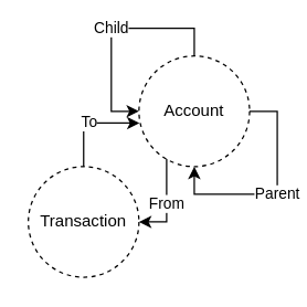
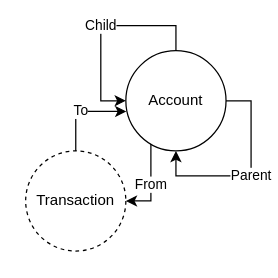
- <mxCell id="2" value="Account" style="ellipse;whiteSpace=wrap;html=1;aspect=fixed;dashed=1;" parent="1" vertex="1"><mxGeometry x="100" y="40" width="80" height="80" as="geometry" /></mxCell>
+ <mxCell id="2" value="Account" style="ellipse;whiteSpace=wrap;html=1;aspect=fixed;" parent="1" vertex="1"><mxGeometry x="100" y="40" width="80" height="80" as="geometry" /></mxCell>
